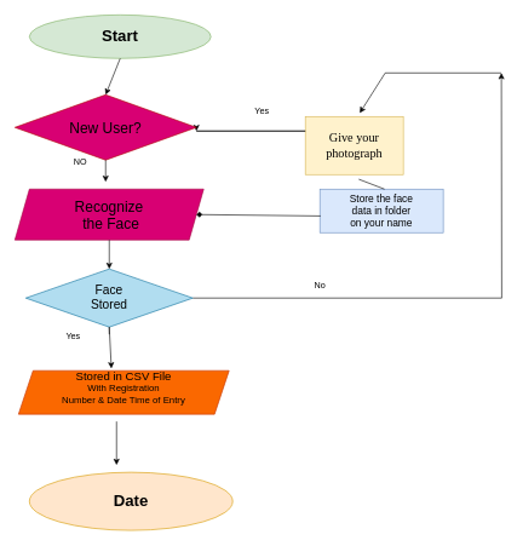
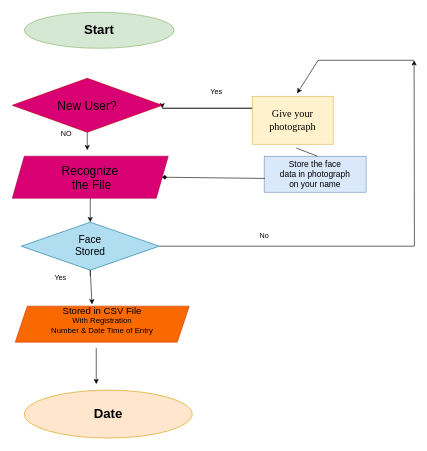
- <mxCell id="16" value="" style="endArrow=classic;html=1;rounded=0;entryX=0.5;entryY=0;entryDx=0;entryDy=0;exitX=0.5;exitY=1;exitDx=0;exitDy=0;" edge="1" parent="1" source="2" target="19"><mxGeometry width="50" height="50" relative="1" as="geometry"><mxPoint x="150" y="80" as="sourcePoint" /><mxPoint x="200" y="30" as="targetPoint" /></mxGeometry></mxCell>
- <mxCell id="10" value="&lt;font style=&quot;font-size: 14px;&quot;&gt;Store the face&lt;/font&gt;&lt;div&gt;&lt;font style=&quot;font-size: 14px;&quot;&gt;data in folder&lt;/font&gt;&lt;/div&gt;&lt;div&gt;&lt;font style=&quot;font-size: 14px;&quot;&gt;on your name&lt;/font&gt;&lt;/div&gt;" style="rounded=0;whiteSpace=wrap;html=1;fillColor=#dae8fc;strokeColor=#6c8ebf;" vertex="1" parent="1"><mxGeometry x="440" y="260" width="170" height="60" as="geometry" /></mxCell>
+ <mxCell id="10" value="&lt;font style=&quot;font-size: 14px;&quot;&gt;Store the face&lt;/font&gt;&lt;div&gt;&lt;font style=&quot;font-size: 14px;&quot;&gt;data in photograph&lt;/font&gt;&lt;/div&gt;&lt;div&gt;&lt;font style=&quot;font-size: 14px;&quot;&gt;on your name&lt;/font&gt;&lt;/div&gt;" style="rounded=0;whiteSpace=wrap;html=1;fillColor=#dae8fc;strokeColor=#6c8ebf;" vertex="1" parent="1"><mxGeometry x="440" y="260" width="170" height="60" as="geometry" /></mxCell>
- <mxCell id="4" value="&lt;font style=&quot;font-size: 20px; color: rgb(0, 0, 0);&quot;&gt;Recognize&lt;/font&gt;&lt;div&gt;&lt;font style=&quot;font-size: 20px; color: rgb(0, 0, 0);&quot;&gt;&amp;nbsp;the Face&lt;/font&gt;&lt;/div&gt;" style="shape=parallelogram;perimeter=parallelogramPerimeter;whiteSpace=wrap;html=1;fixedSize=1;fillColor=#d80073;fontColor=#ffffff;strokeColor=#A50040;" vertex="1" parent="1"><mxGeometry x="20" y="260" width="260" height="70" as="geometry" /></mxCell>
+ <mxCell id="4" value="&lt;font style=&quot;font-size: 20px; color: rgb(0, 0, 0);&quot;&gt;Recognize&lt;/font&gt;&lt;div&gt;&lt;font style=&quot;font-size: 20px; color: rgb(0, 0, 0);&quot;&gt;&amp;nbsp;the File&lt;/font&gt;&lt;/div&gt;" style="shape=parallelogram;perimeter=parallelogramPerimeter;whiteSpace=wrap;html=1;fixedSize=1;fillColor=#d80073;fontColor=#ffffff;strokeColor=#A50040;" vertex="1" parent="1"><mxGeometry x="20" y="260" width="260" height="70" as="geometry" /></mxCell>
